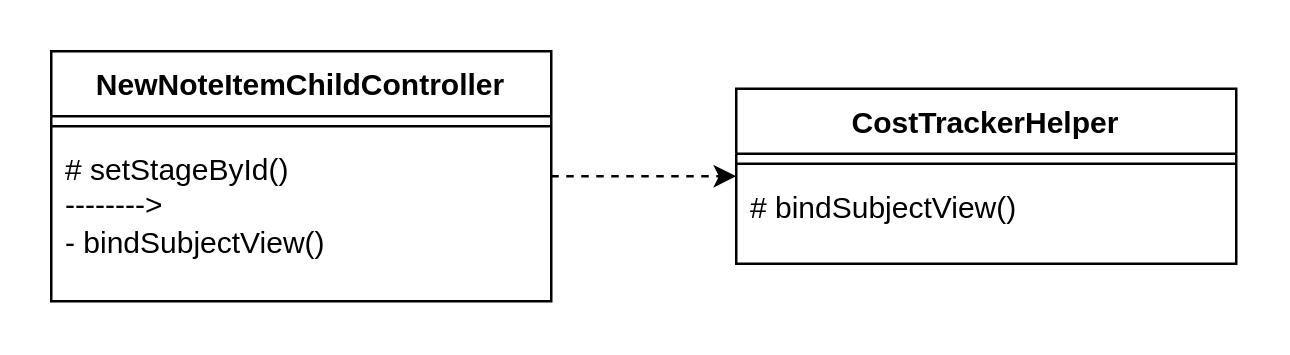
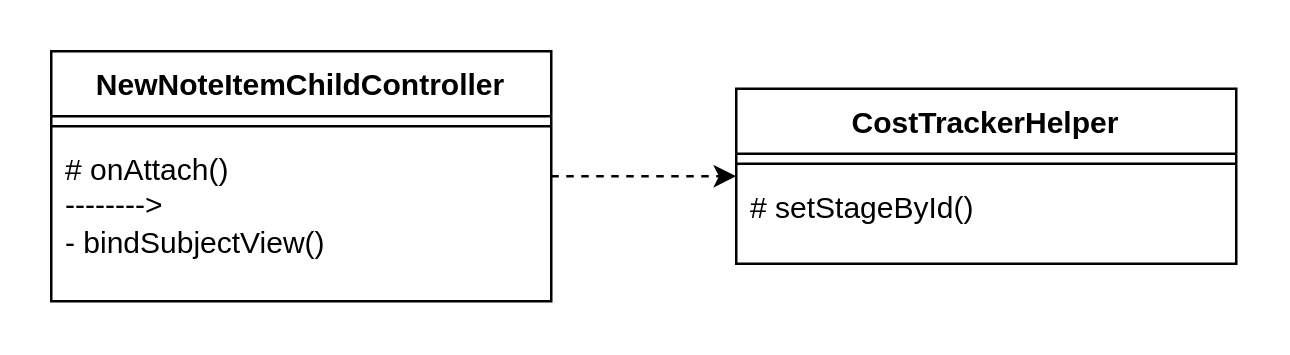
- <mxCell id="5" value="# setStageById()&lt;br&gt;--------&amp;gt;&lt;br&gt;- bindSubjectView()&lt;br&gt;" style="text;strokeColor=none;fillColor=none;align=left;verticalAlign=top;spacingLeft=4;spacingRight=4;overflow=hidden;rotatable=0;points=[[0,0.5],[1,0.5]];portConstraint=eastwest;whiteSpace=wrap;html=1;" vertex="1" parent="3"><mxGeometry y="34" width="200" height="66" as="geometry" /></mxCell>
+ <mxCell id="5" value="# onAttach()&lt;br&gt;--------&amp;gt;&lt;br&gt;- bindSubjectView()&lt;br&gt;" style="text;strokeColor=none;fillColor=none;align=left;verticalAlign=top;spacingLeft=4;spacingRight=4;overflow=hidden;rotatable=0;points=[[0,0.5],[1,0.5]];portConstraint=eastwest;whiteSpace=wrap;html=1;" vertex="1" parent="3"><mxGeometry y="34" width="200" height="66" as="geometry" /></mxCell>
- <mxCell id="8" value="# bindSubjectView()" style="text;strokeColor=none;fillColor=none;align=left;verticalAlign=top;spacingLeft=4;spacingRight=4;overflow=hidden;rotatable=0;points=[[0,0.5],[1,0.5]];portConstraint=eastwest;whiteSpace=wrap;html=1;" vertex="1" parent="6"><mxGeometry y="34" width="200" height="36" as="geometry" /></mxCell>
+ <mxCell id="8" value="# setStageById()" style="text;strokeColor=none;fillColor=none;align=left;verticalAlign=top;spacingLeft=4;spacingRight=4;overflow=hidden;rotatable=0;points=[[0,0.5],[1,0.5]];portConstraint=eastwest;whiteSpace=wrap;html=1;" vertex="1" parent="6"><mxGeometry y="34" width="200" height="36" as="geometry" /></mxCell>
